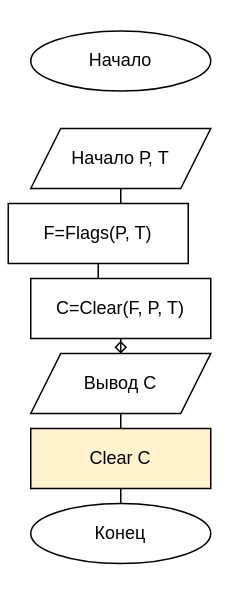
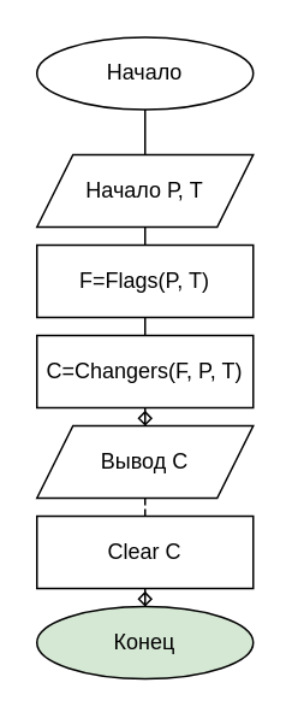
+ <mxCell id="2" value="" style="edgeStyle=orthogonalEdgeStyle;rounded=0;orthogonalLoop=1;jettySize=auto;html=1;startArrow=none;startFill=0;endArrow=none;endFill=0;" parent="1" source="3" target="5" edge="1"><mxGeometry relative="1" as="geometry" /></mxCell>
- <mxCell id="7" value="F=Flags(P, T)" style="whiteSpace=wrap;html=1;" parent="1" vertex="1"><mxGeometry x="5" y="135" width="120" height="40" as="geometry" /></mxCell>
+ <mxCell id="7" value="F=Flags(P, T)" style="whiteSpace=wrap;html=1;" parent="1" vertex="1"><mxGeometry x="20" y="135" width="120" height="40" as="geometry" /></mxCell>
- <mxCell id="9" value="C=Clear(F, P, T)" style="whiteSpace=wrap;html=1;" parent="1" vertex="1"><mxGeometry x="20" y="185" width="120" height="40" as="geometry" /></mxCell>
+ <mxCell id="9" value="C=Changers(F, P, T)" style="whiteSpace=wrap;html=1;" parent="1" vertex="1"><mxGeometry x="20" y="185" width="120" height="40" as="geometry" /></mxCell>
- <mxCell id="12" value="" style="edgeStyle=orthogonalEdgeStyle;rounded=0;orthogonalLoop=1;jettySize=auto;html=1;endArrow=none;endFill=0;" parent="1" source="13" target="15" edge="1"><mxGeometry relative="1" as="geometry" /></mxCell>
+ <mxCell id="12" value="" style="edgeStyle=orthogonalEdgeStyle;rounded=0;orthogonalLoop=1;jettySize=auto;html=1;endArrow=none;endFill=0;dashed=1;" parent="1" source="13" target="15" edge="1"><mxGeometry relative="1" as="geometry" /></mxCell>
- <mxCell id="15" value="Clear C" style="whiteSpace=wrap;html=1;fillColor=#fff2cc;" parent="1" vertex="1"><mxGeometry x="20" y="285" width="120" height="40" as="geometry" /></mxCell>
+ <mxCell id="15" value="Clear C" style="whiteSpace=wrap;html=1;" parent="1" vertex="1"><mxGeometry x="20" y="285" width="120" height="40" as="geometry" /></mxCell>
- <mxCell id="14" value="" style="edgeStyle=orthogonalEdgeStyle;rounded=0;orthogonalLoop=1;jettySize=auto;html=1;endArrow=none;endFill=0;" parent="1" source="15" target="16" edge="1"><mxGeometry relative="1" as="geometry" /></mxCell>
+ <mxCell id="14" value="" style="edgeStyle=orthogonalEdgeStyle;rounded=0;orthogonalLoop=1;jettySize=auto;html=1;endArrow=diamond;endFill=0;" parent="1" source="15" target="16" edge="1"><mxGeometry relative="1" as="geometry" /></mxCell>
- <mxCell id="16" value="Конец" style="ellipse;whiteSpace=wrap;html=1;" parent="1" vertex="1"><mxGeometry x="20" y="335" width="120" height="40" as="geometry" /></mxCell>
+ <mxCell id="16" value="Конец" style="ellipse;whiteSpace=wrap;html=1;fillColor=#d5e8d4;" parent="1" vertex="1"><mxGeometry x="20" y="335" width="120" height="40" as="geometry" /></mxCell>
